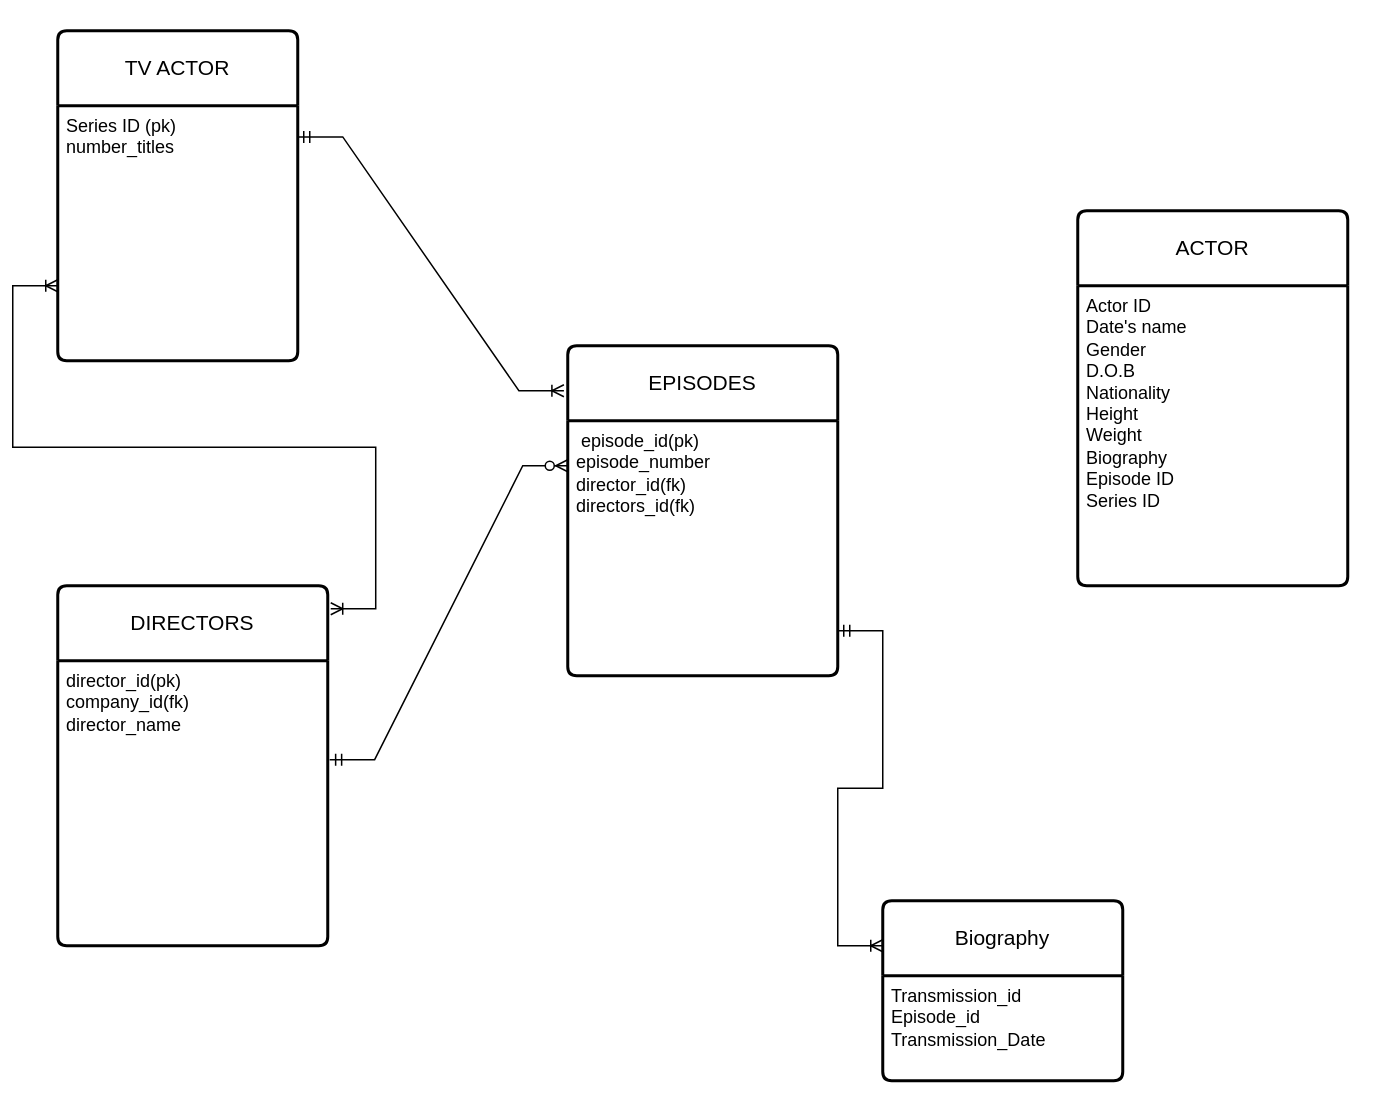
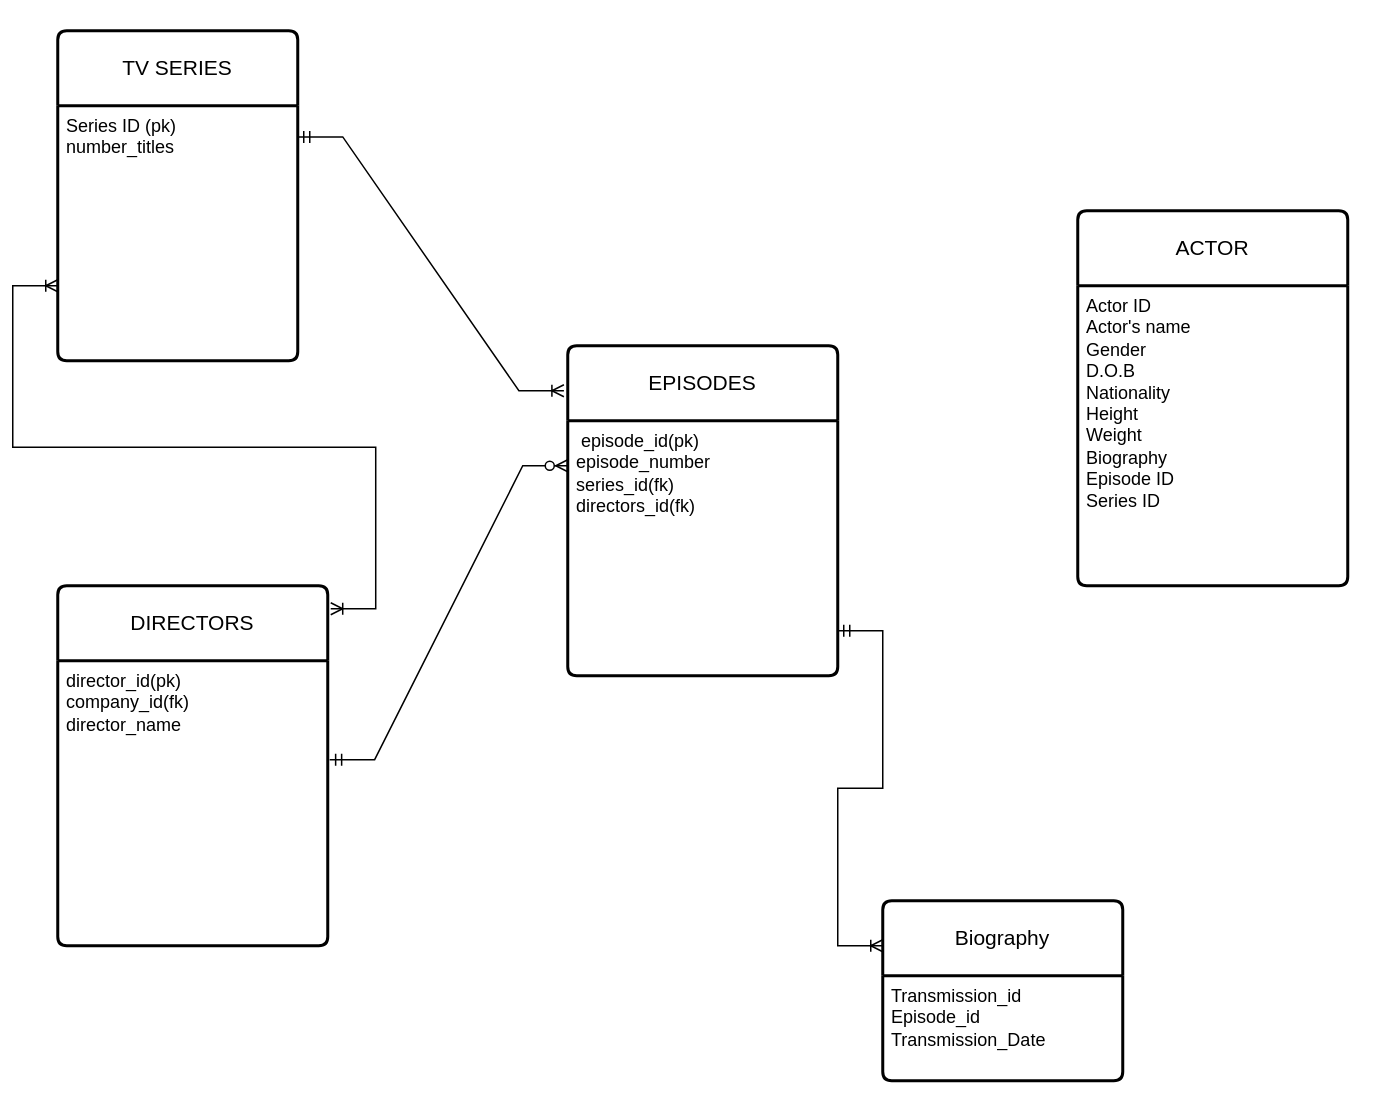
- <mxCell id="2" value="TV ACTOR" style="swimlane;childLayout=stackLayout;horizontal=1;startSize=50;horizontalStack=0;rounded=1;fontSize=14;fontStyle=0;strokeWidth=2;resizeParent=0;resizeLast=1;shadow=0;dashed=0;align=center;arcSize=4;whiteSpace=wrap;html=1;" parent="1" vertex="1"><mxGeometry x="20" y="20" width="160" height="220" as="geometry" /></mxCell>
+ <mxCell id="2" value="TV SERIES" style="swimlane;childLayout=stackLayout;horizontal=1;startSize=50;horizontalStack=0;rounded=1;fontSize=14;fontStyle=0;strokeWidth=2;resizeParent=0;resizeLast=1;shadow=0;dashed=0;align=center;arcSize=4;whiteSpace=wrap;html=1;" parent="1" vertex="1"><mxGeometry x="20" y="20" width="160" height="220" as="geometry" /></mxCell>
- <mxCell id="10" value="Actor ID&lt;br&gt;Date's name&lt;br&gt;Gender&lt;br&gt;D.O.B&lt;br&gt;Nationality&lt;br&gt;Height&lt;br&gt;Weight&lt;br&gt;Biography&lt;br&gt;Episode ID&lt;br&gt;Series ID" style="align=left;strokeColor=none;fillColor=none;spacingLeft=4;fontSize=12;verticalAlign=top;resizable=0;rotatable=0;part=1;html=1;" parent="9" vertex="1"><mxGeometry y="50" width="180" height="200" as="geometry" /></mxCell>
+ <mxCell id="10" value="Actor ID&lt;br&gt;Actor's name&lt;br&gt;Gender&lt;br&gt;D.O.B&lt;br&gt;Nationality&lt;br&gt;Height&lt;br&gt;Weight&lt;br&gt;Biography&lt;br&gt;Episode ID&lt;br&gt;Series ID" style="align=left;strokeColor=none;fillColor=none;spacingLeft=4;fontSize=12;verticalAlign=top;resizable=0;rotatable=0;part=1;html=1;" parent="9" vertex="1"><mxGeometry y="50" width="180" height="200" as="geometry" /></mxCell>
- <mxCell id="5" value="&amp;nbsp;episode_id(pk)&lt;div&gt;episode_number&lt;/div&gt;&lt;div&gt;director_id(fk)&lt;/div&gt;&lt;div&gt;directors_id(fk)&lt;/div&gt;" style="align=left;strokeColor=none;fillColor=none;spacingLeft=4;fontSize=12;verticalAlign=top;resizable=0;rotatable=0;part=1;html=1;" parent="4" vertex="1"><mxGeometry y="50" width="180" height="170" as="geometry" /></mxCell>
+ <mxCell id="5" value="&amp;nbsp;episode_id(pk)&lt;div&gt;episode_number&lt;/div&gt;&lt;div&gt;series_id(fk)&lt;/div&gt;&lt;div&gt;directors_id(fk)&lt;/div&gt;" style="align=left;strokeColor=none;fillColor=none;spacingLeft=4;fontSize=12;verticalAlign=top;resizable=0;rotatable=0;part=1;html=1;" parent="4" vertex="1"><mxGeometry y="50" width="180" height="170" as="geometry" /></mxCell>
